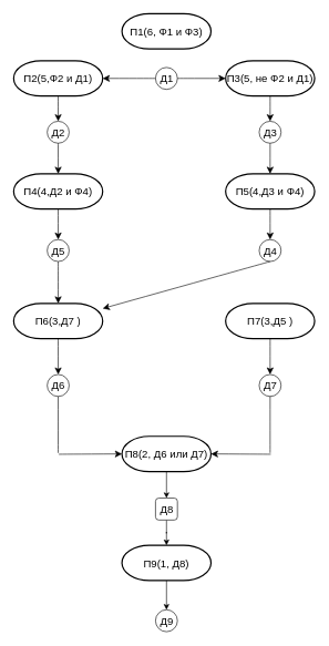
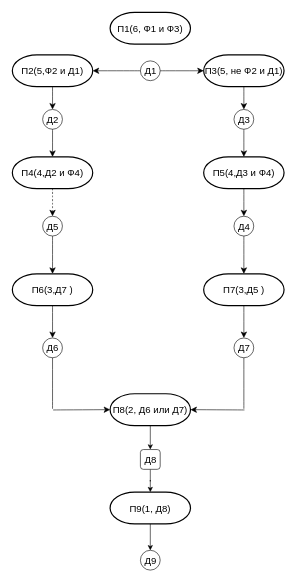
- <mxCell id="20" value="" style="endArrow=classic;html=1;rounded=0;fontSize=12;startSize=8;endSize=8;curved=1;exitX=0.5;exitY=1;exitDx=0;exitDy=0;exitPerimeter=0;entryX=0.5;entryY=0;entryDx=0;entryDy=0;" parent="1" source="17" target="19" edge="1"><mxGeometry width="50" height="50" relative="1" as="geometry"><mxPoint x="94.5" y="371" as="sourcePoint" /><mxPoint x="-49.5" y="563" as="targetPoint" /></mxGeometry></mxCell>
+ <mxCell id="20" value="" style="endArrow=classic;html=1;rounded=0;fontSize=12;startSize=8;endSize=8;curved=1;exitX=0.5;exitY=1;exitDx=0;exitDy=0;exitPerimeter=0;entryX=0.5;entryY=0;entryDx=0;entryDy=0;dashed=1;" parent="1" source="17" target="19" edge="1"><mxGeometry width="50" height="50" relative="1" as="geometry"><mxPoint x="94.5" y="371" as="sourcePoint" /><mxPoint x="-49.5" y="563" as="targetPoint" /></mxGeometry></mxCell>
- <mxCell id="16" value="" style="endArrow=classic;html=1;rounded=0;fontSize=12;startSize=8;endSize=8;curved=1;exitX=0.5;exitY=1;exitDx=0;exitDy=0;" parent="1" source="14" target="25" edge="1"><mxGeometry width="50" height="50" relative="1" as="geometry"><mxPoint x="215.5" y="689" as="sourcePoint" /><mxPoint x="406" y="438" as="targetPoint" /></mxGeometry></mxCell>
+ <mxCell id="16" value="" style="endArrow=classic;html=1;rounded=0;fontSize=12;startSize=8;endSize=8;curved=1;exitX=0.5;exitY=1;exitDx=0;exitDy=0;entryX=0.5;entryY=0;entryDx=0;entryDy=0;entryPerimeter=0;" parent="1" source="14" target="22" edge="1"><mxGeometry width="50" height="50" relative="1" as="geometry"><mxPoint x="215.5" y="689" as="sourcePoint" /><mxPoint x="406" y="438" as="targetPoint" /></mxGeometry></mxCell>
